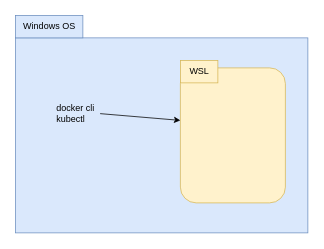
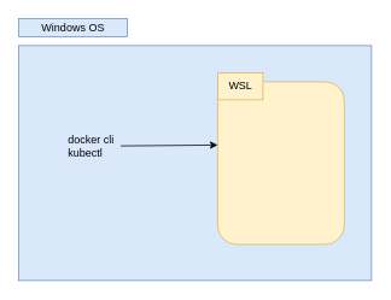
- <mxCell id="3" value="Windows OS" style="text;html=1;align=center;verticalAlign=middle;resizable=0;points=[];autosize=1;strokeColor=#6c8ebf;fillColor=#dae8fc;" vertex="1" parent="1"><mxGeometry x="20" y="20" width="90" height="30" as="geometry" /></mxCell>
+ <mxCell id="3" value="Windows OS" style="text;html=1;align=center;verticalAlign=middle;resizable=0;points=[];autosize=1;strokeColor=#6c8ebf;fillColor=#dae8fc;" vertex="1" parent="1"><mxGeometry x="20" y="20" width="120" height="20" as="geometry" /></mxCell>
- <mxCell id="6" value="docker cli&lt;br&gt;kubectl" style="text;html=1;align=left;verticalAlign=middle;whiteSpace=wrap;rounded=0;" vertex="1" parent="1"><mxGeometry x="73" y="136" width="60" height="30" as="geometry" /></mxCell>
+ <mxCell id="6" value="docker cli&lt;br&gt;kubectl" style="text;html=1;align=left;verticalAlign=middle;whiteSpace=wrap;rounded=0;" vertex="1" parent="1"><mxGeometry x="73" y="146" width="60" height="30" as="geometry" /></mxCell>
